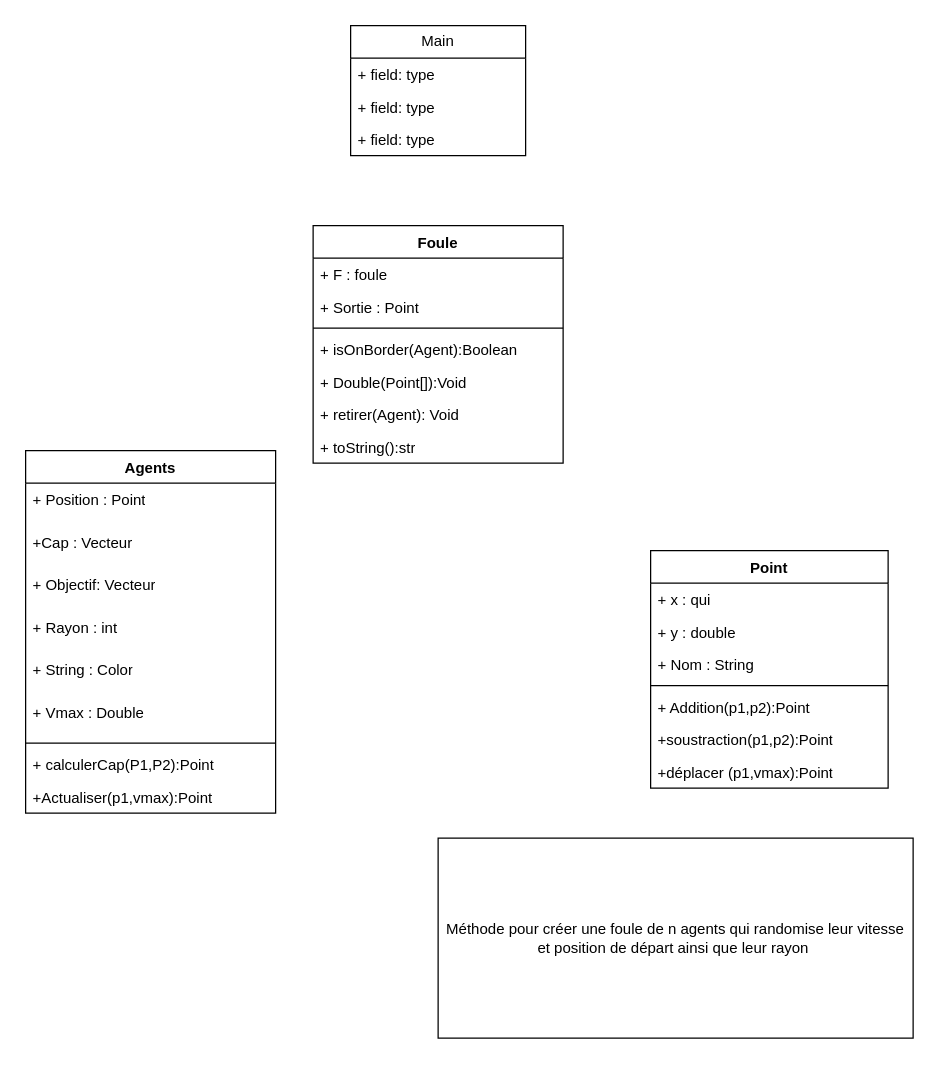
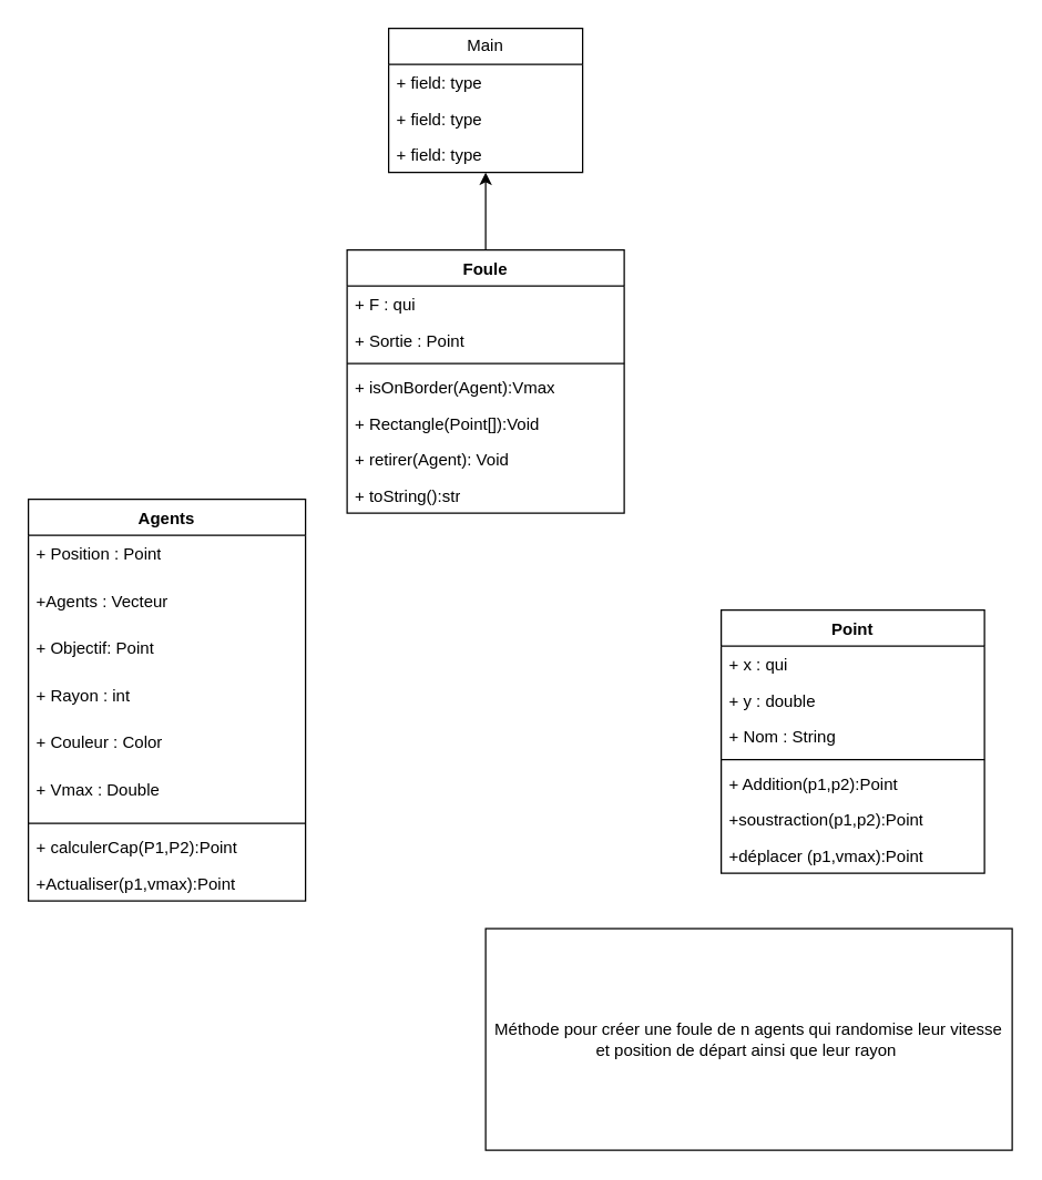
+ <mxCell id="16" style="edgeStyle=orthogonalEdgeStyle;rounded=0;orthogonalLoop=1;jettySize=auto;html=1;exitX=0.5;exitY=0;exitDx=0;exitDy=0;entryX=0.5;entryY=1;entryDx=0;entryDy=0;" parent="1" source="17" target="2" edge="1"><mxGeometry relative="1" as="geometry" /></mxCell>
- <mxCell id="18" value="+ F : foule" style="text;strokeColor=none;fillColor=none;align=left;verticalAlign=top;spacingLeft=4;spacingRight=4;overflow=hidden;rotatable=0;points=[[0,0.5],[1,0.5]];portConstraint=eastwest;whiteSpace=wrap;html=1;" parent="17" vertex="1"><mxGeometry y="26" width="200" height="26" as="geometry" /></mxCell>
+ <mxCell id="18" value="+ F : qui" style="text;strokeColor=none;fillColor=none;align=left;verticalAlign=top;spacingLeft=4;spacingRight=4;overflow=hidden;rotatable=0;points=[[0,0.5],[1,0.5]];portConstraint=eastwest;whiteSpace=wrap;html=1;" parent="17" vertex="1"><mxGeometry y="26" width="200" height="26" as="geometry" /></mxCell>
- <mxCell id="21" value="+ isOnBorder(Agent):Boolean" style="text;strokeColor=none;fillColor=none;align=left;verticalAlign=top;spacingLeft=4;spacingRight=4;overflow=hidden;rotatable=0;points=[[0,0.5],[1,0.5]];portConstraint=eastwest;whiteSpace=wrap;html=1;" parent="17" vertex="1"><mxGeometry y="86" width="200" height="26" as="geometry" /></mxCell>
+ <mxCell id="21" value="+ isOnBorder(Agent):Vmax" style="text;strokeColor=none;fillColor=none;align=left;verticalAlign=top;spacingLeft=4;spacingRight=4;overflow=hidden;rotatable=0;points=[[0,0.5],[1,0.5]];portConstraint=eastwest;whiteSpace=wrap;html=1;" parent="17" vertex="1"><mxGeometry y="86" width="200" height="26" as="geometry" /></mxCell>
- <mxCell id="22" value="+ Double(Point[]):Void" style="text;strokeColor=none;fillColor=none;align=left;verticalAlign=top;spacingLeft=4;spacingRight=4;overflow=hidden;rotatable=0;points=[[0,0.5],[1,0.5]];portConstraint=eastwest;whiteSpace=wrap;html=1;" parent="17" vertex="1"><mxGeometry y="112" width="200" height="26" as="geometry" /></mxCell>
+ <mxCell id="22" value="+ Rectangle(Point[]):Void" style="text;strokeColor=none;fillColor=none;align=left;verticalAlign=top;spacingLeft=4;spacingRight=4;overflow=hidden;rotatable=0;points=[[0,0.5],[1,0.5]];portConstraint=eastwest;whiteSpace=wrap;html=1;" parent="17" vertex="1"><mxGeometry y="112" width="200" height="26" as="geometry" /></mxCell>
- <mxCell id="8" value="+Cap : Vecteur" style="text;strokeColor=none;fillColor=none;align=left;verticalAlign=top;spacingLeft=4;spacingRight=4;overflow=hidden;rotatable=0;points=[[0,0.5],[1,0.5]];portConstraint=eastwest;whiteSpace=wrap;html=1;" parent="6" vertex="1"><mxGeometry y="60" width="200" height="34" as="geometry" /></mxCell>
+ <mxCell id="8" value="+Agents : Vecteur" style="text;strokeColor=none;fillColor=none;align=left;verticalAlign=top;spacingLeft=4;spacingRight=4;overflow=hidden;rotatable=0;points=[[0,0.5],[1,0.5]];portConstraint=eastwest;whiteSpace=wrap;html=1;" parent="6" vertex="1"><mxGeometry y="60" width="200" height="34" as="geometry" /></mxCell>
- <mxCell id="9" value="+ Objectif: Vecteur " style="text;strokeColor=none;fillColor=none;align=left;verticalAlign=top;spacingLeft=4;spacingRight=4;overflow=hidden;rotatable=0;points=[[0,0.5],[1,0.5]];portConstraint=eastwest;whiteSpace=wrap;html=1;" parent="6" vertex="1"><mxGeometry y="94" width="200" height="34" as="geometry" /></mxCell>
+ <mxCell id="9" value="+ Objectif: Point " style="text;strokeColor=none;fillColor=none;align=left;verticalAlign=top;spacingLeft=4;spacingRight=4;overflow=hidden;rotatable=0;points=[[0,0.5],[1,0.5]];portConstraint=eastwest;whiteSpace=wrap;html=1;" parent="6" vertex="1"><mxGeometry y="94" width="200" height="34" as="geometry" /></mxCell>
- <mxCell id="11" value="+ String : Color" style="text;strokeColor=none;fillColor=none;align=left;verticalAlign=top;spacingLeft=4;spacingRight=4;overflow=hidden;rotatable=0;points=[[0,0.5],[1,0.5]];portConstraint=eastwest;whiteSpace=wrap;html=1;" parent="6" vertex="1"><mxGeometry y="162" width="200" height="34" as="geometry" /></mxCell>
+ <mxCell id="11" value="+ Couleur : Color" style="text;strokeColor=none;fillColor=none;align=left;verticalAlign=top;spacingLeft=4;spacingRight=4;overflow=hidden;rotatable=0;points=[[0,0.5],[1,0.5]];portConstraint=eastwest;whiteSpace=wrap;html=1;" parent="6" vertex="1"><mxGeometry y="162" width="200" height="34" as="geometry" /></mxCell>
